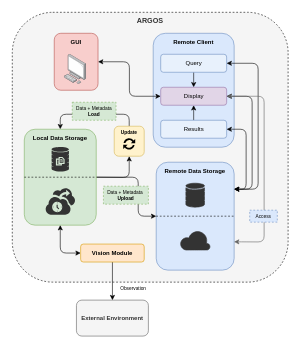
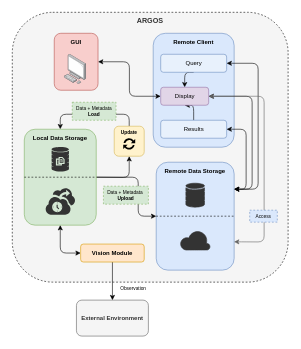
- <mxCell id="27" value="&lt;font style=&quot;font-size: 10px&quot;&gt;Display&lt;/font&gt;" style="rounded=1;whiteSpace=wrap;html=1;strokeColor=#9673a6;fillColor=#e1d5e7;verticalAlign=top;fontStyle=0;" parent="1" vertex="1"><mxGeometry x="267.5" y="145" width="110" height="30" as="geometry" /></mxCell>
+ <mxCell id="27" value="&lt;font style=&quot;font-size: 10px&quot;&gt;Display&lt;/font&gt;" style="rounded=1;whiteSpace=wrap;html=1;strokeColor=#9673a6;fillColor=#e1d5e7;verticalAlign=top;fontStyle=0;" parent="1" vertex="1"><mxGeometry x="267.5" y="145" width="80" height="30" as="geometry" /></mxCell>
